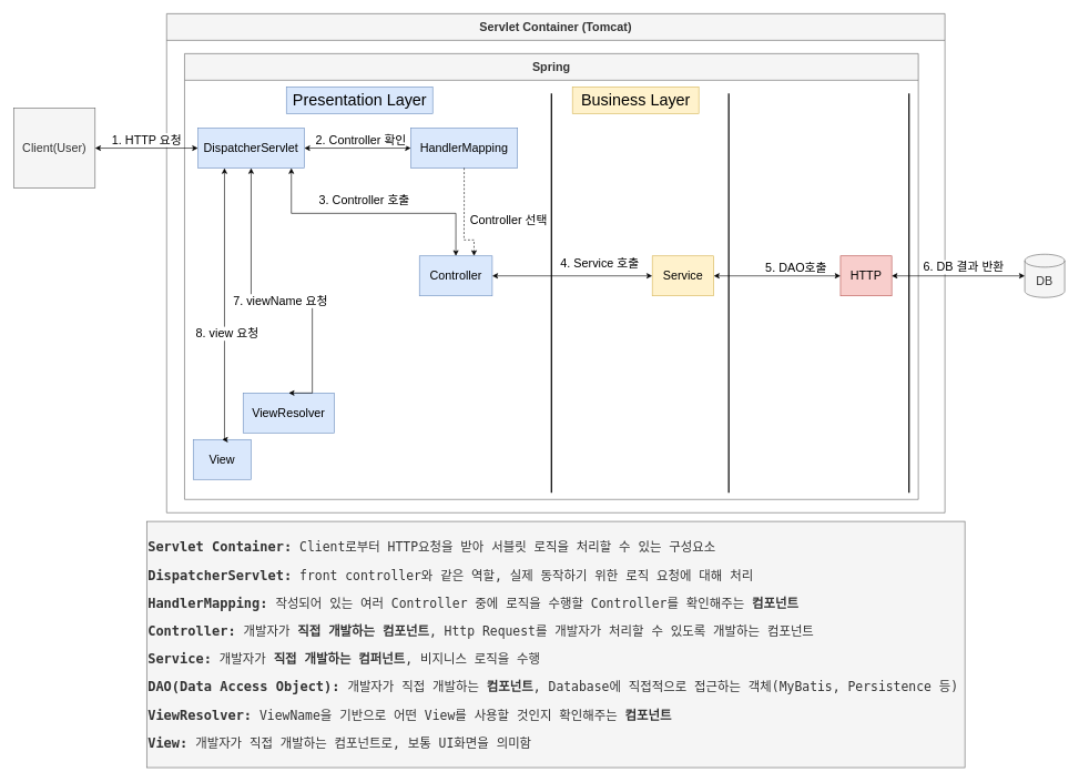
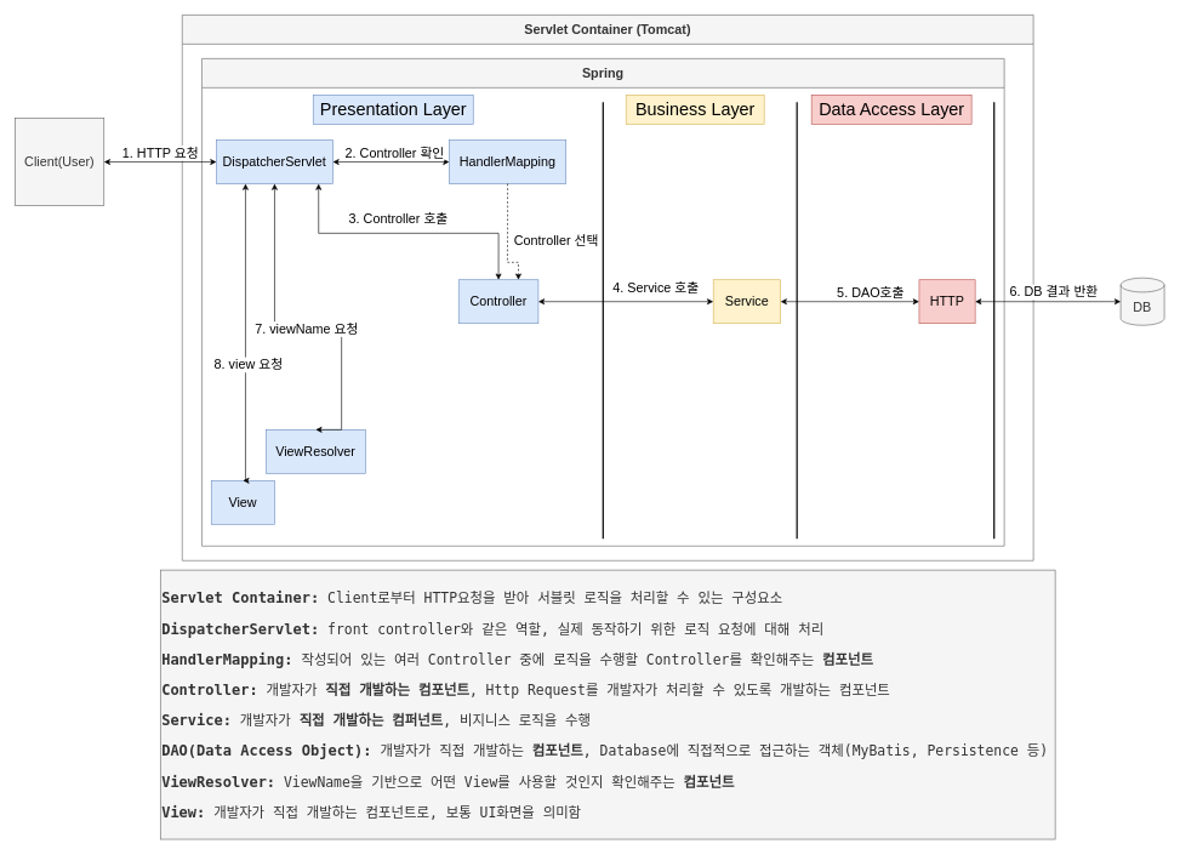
+ <mxCell id="27" value="Data Access Layer" style="text;html=1;align=center;verticalAlign=middle;resizable=0;points=[];autosize=1;strokeColor=#b85450;fillColor=#f8cecc;fontSize=24;" parent="3" vertex="1"><mxGeometry x="838" y="50" width="220" height="40" as="geometry" /></mxCell>
